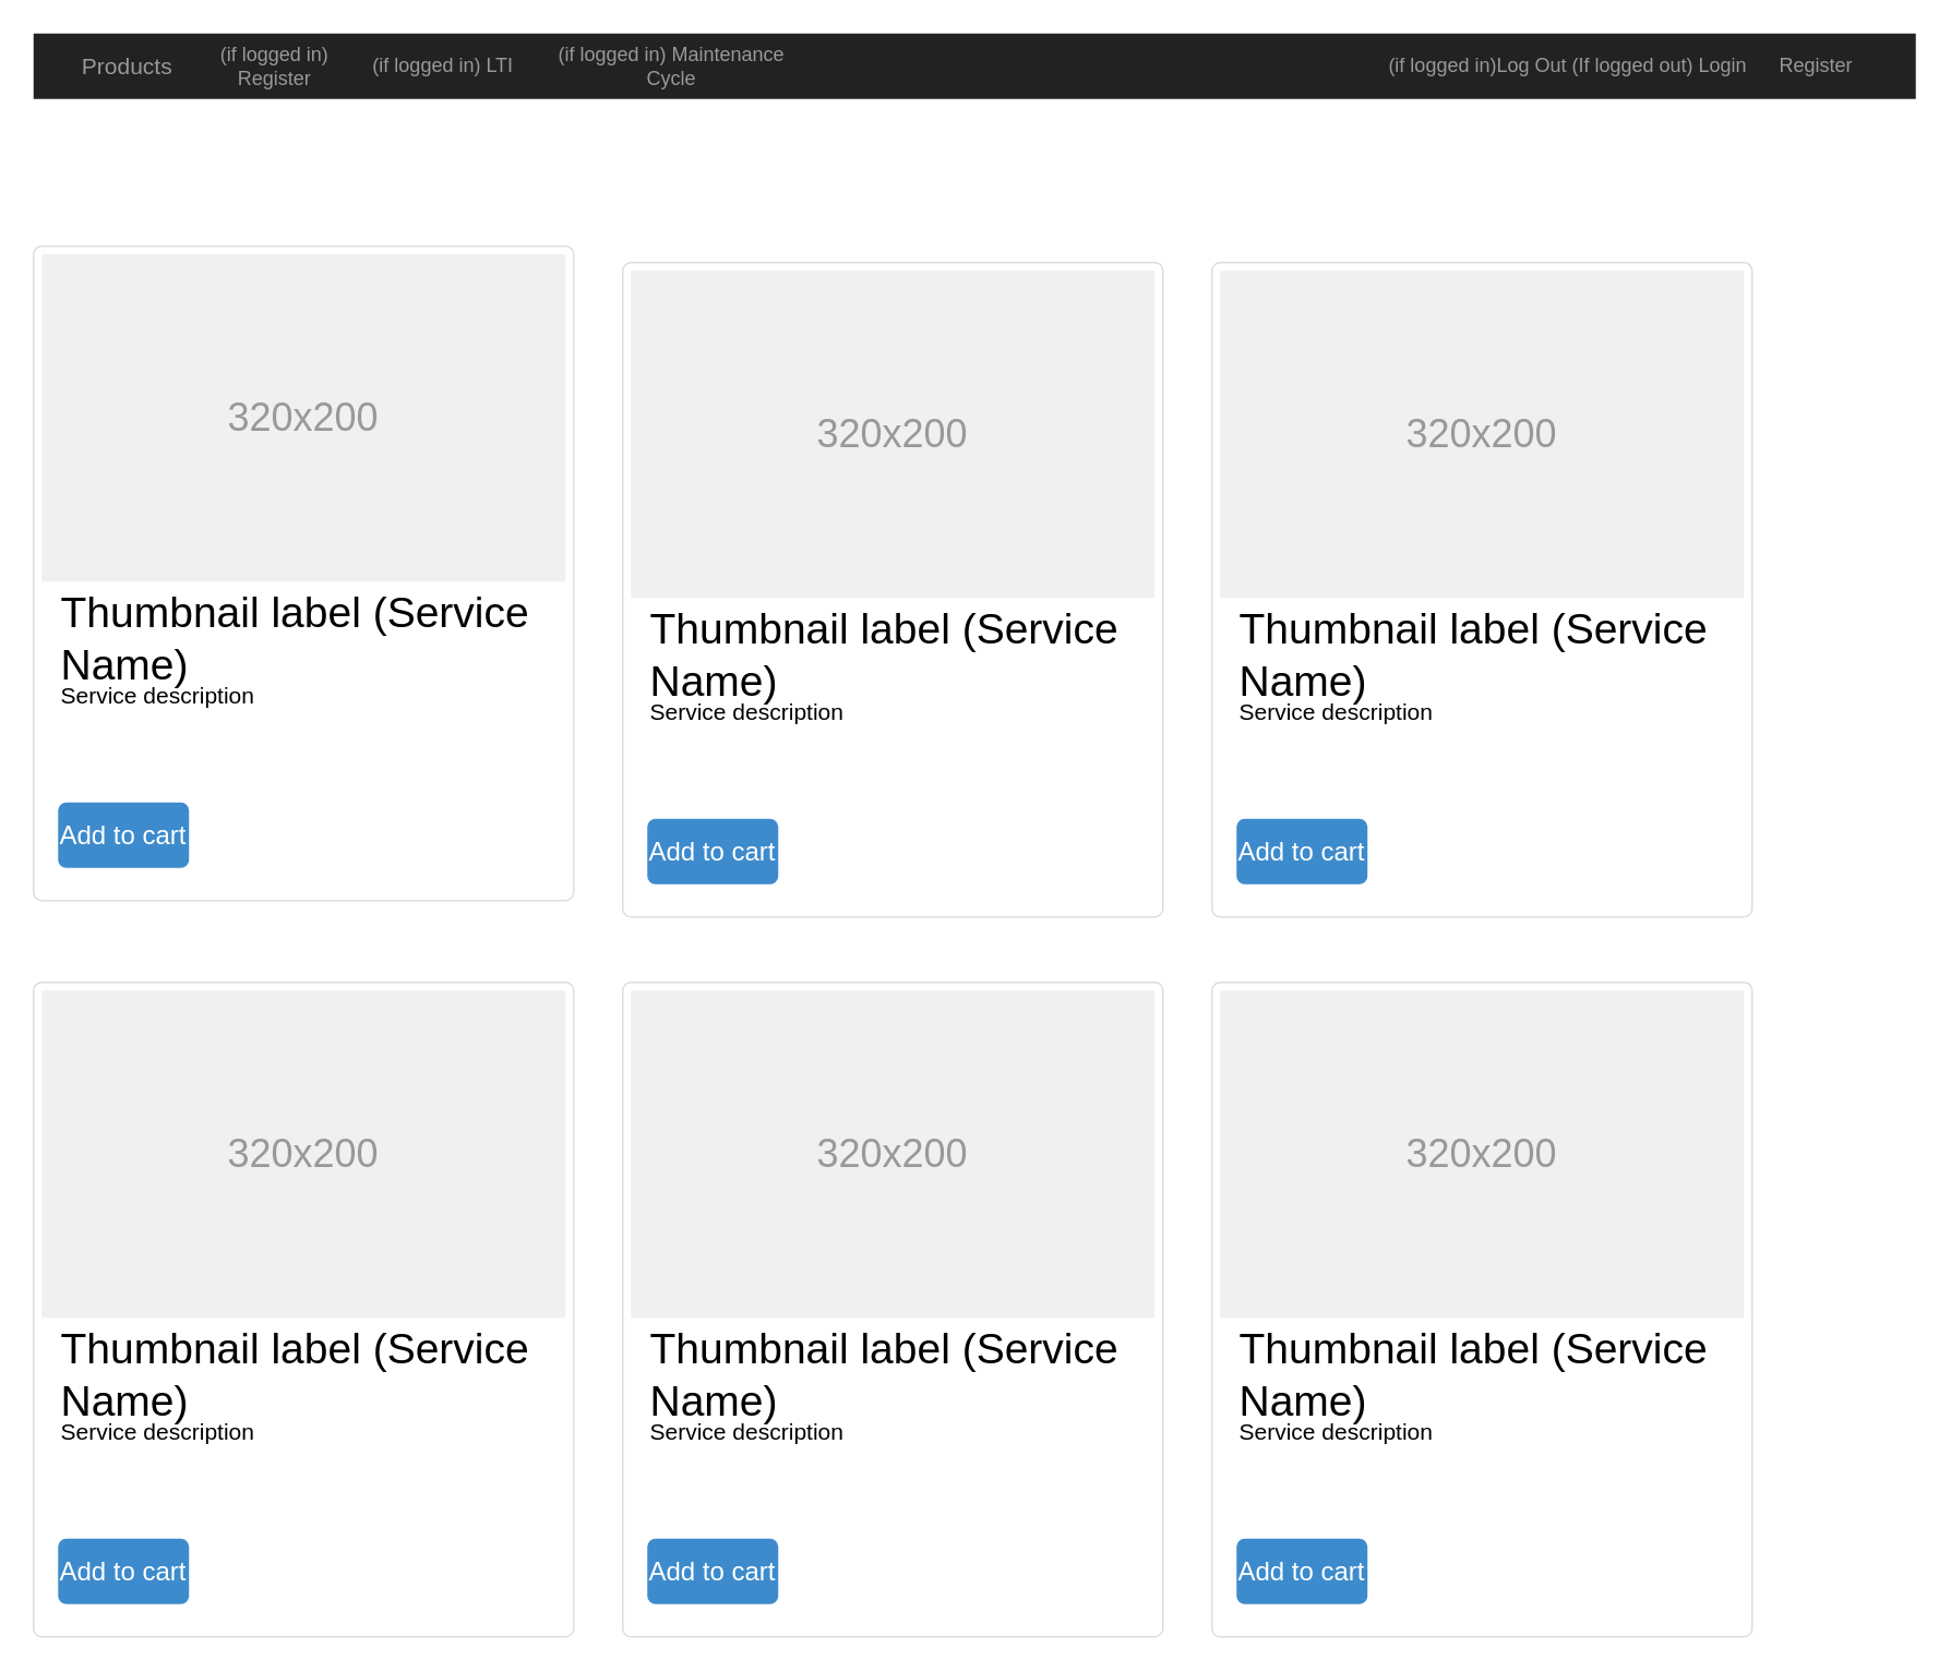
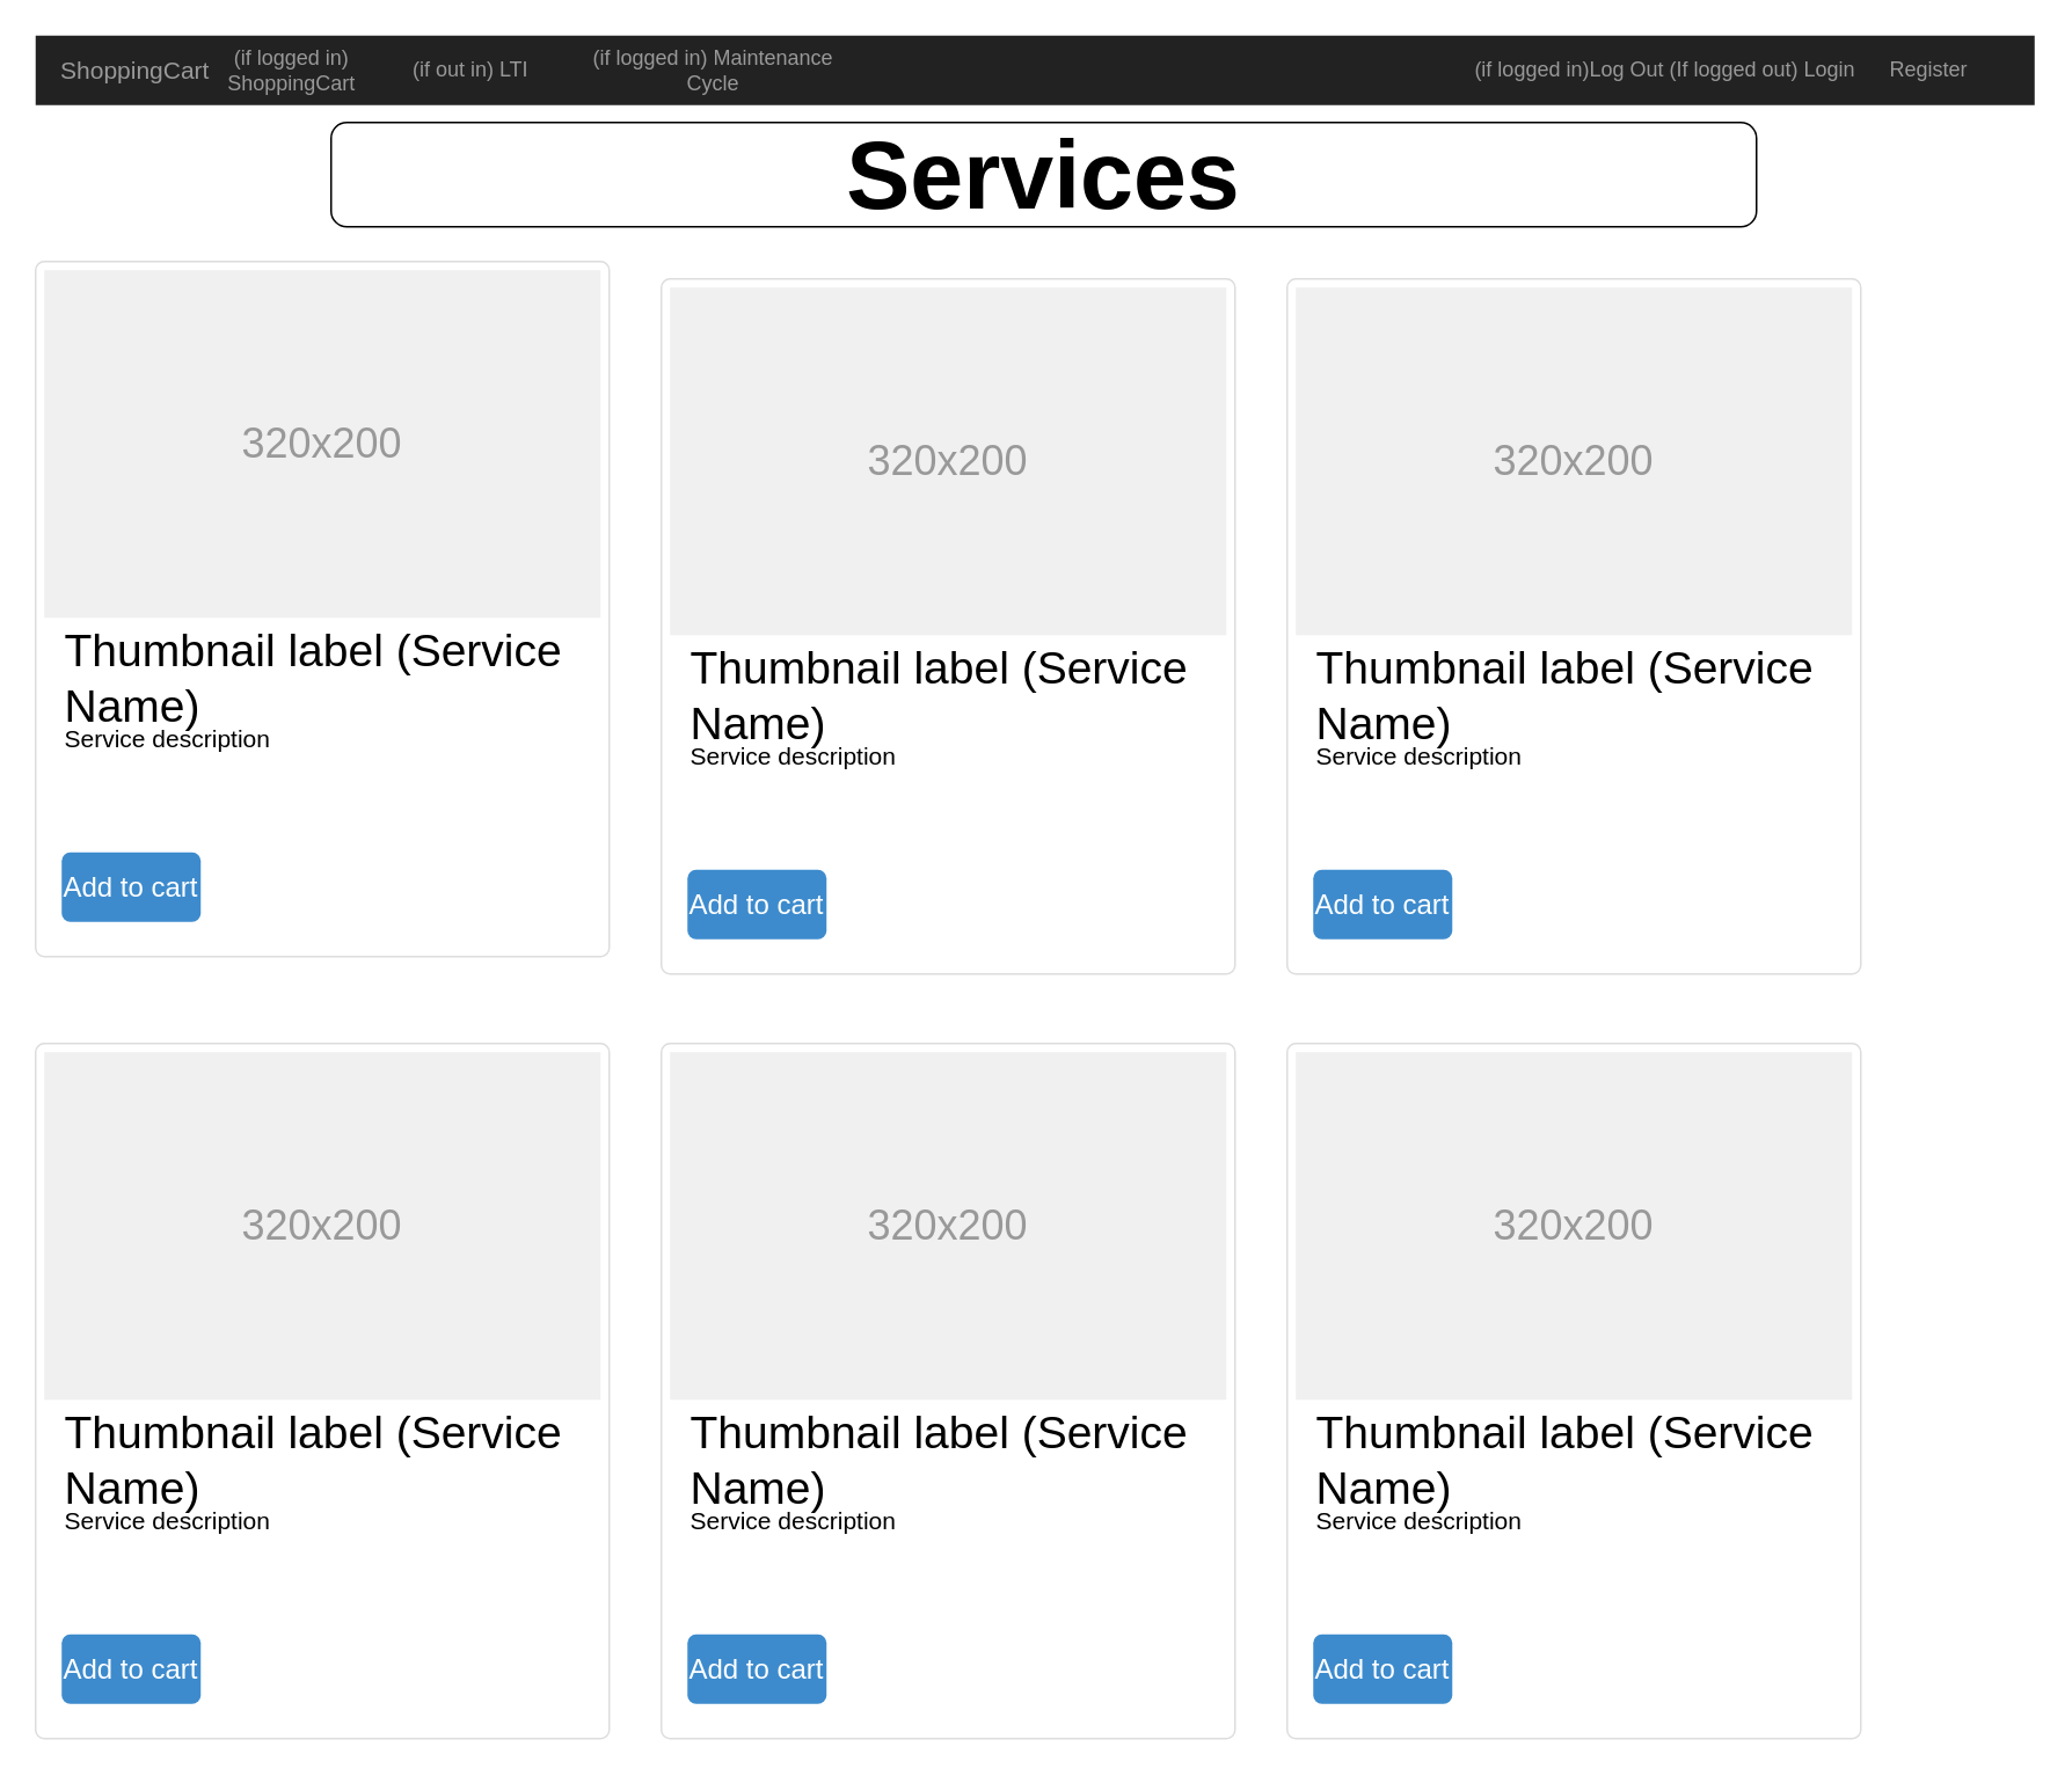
- <mxCell id="3" value="Products" style="html=1;shadow=0;dashed=0;fillColor=none;strokeColor=none;shape=mxgraph.bootstrap.rect;fontColor=#999999;fontSize=14;whiteSpace=wrap;" parent="2" vertex="1"><mxGeometry width="115" height="40" as="geometry" /></mxCell>
+ <mxCell id="3" value="ShoppingCart" style="html=1;shadow=0;dashed=0;fillColor=none;strokeColor=none;shape=mxgraph.bootstrap.rect;fontColor=#999999;fontSize=14;whiteSpace=wrap;" parent="2" vertex="1"><mxGeometry width="115" height="40" as="geometry" /></mxCell>
- <mxCell id="4" value="(if logged in) Register" style="html=1;shadow=0;dashed=0;fillColor=none;strokeColor=none;shape=mxgraph.bootstrap.rect;fontColor=#999999;whiteSpace=wrap;" parent="2" vertex="1"><mxGeometry x="90" width="115" height="40" as="geometry" /></mxCell>
+ <mxCell id="4" value="(if logged in) ShoppingCart" style="html=1;shadow=0;dashed=0;fillColor=none;strokeColor=none;shape=mxgraph.bootstrap.rect;fontColor=#999999;whiteSpace=wrap;" parent="2" vertex="1"><mxGeometry x="90" width="115" height="40" as="geometry" /></mxCell>
- <mxCell id="5" value="(if logged in) LTI" style="html=1;shadow=0;dashed=0;fillColor=none;strokeColor=none;shape=mxgraph.bootstrap.rect;fontColor=#999999;whiteSpace=wrap;" parent="2" vertex="1"><mxGeometry x="200" width="100.625" height="40" as="geometry" /></mxCell>
+ <mxCell id="5" value="(if out in) LTI" style="html=1;shadow=0;dashed=0;fillColor=none;strokeColor=none;shape=mxgraph.bootstrap.rect;fontColor=#999999;whiteSpace=wrap;" parent="2" vertex="1"><mxGeometry x="200" width="100.625" height="40" as="geometry" /></mxCell>
+ <mxCell id="38" value="&lt;font size=&quot;1&quot;&gt;&lt;b style=&quot;font-size: 55px&quot;&gt;Services&lt;/b&gt;&lt;/font&gt;" style="rounded=1;whiteSpace=wrap;html=1;" vertex="1" parent="1"><mxGeometry x="190" y="70" width="820" height="60" as="geometry" /></mxCell>
